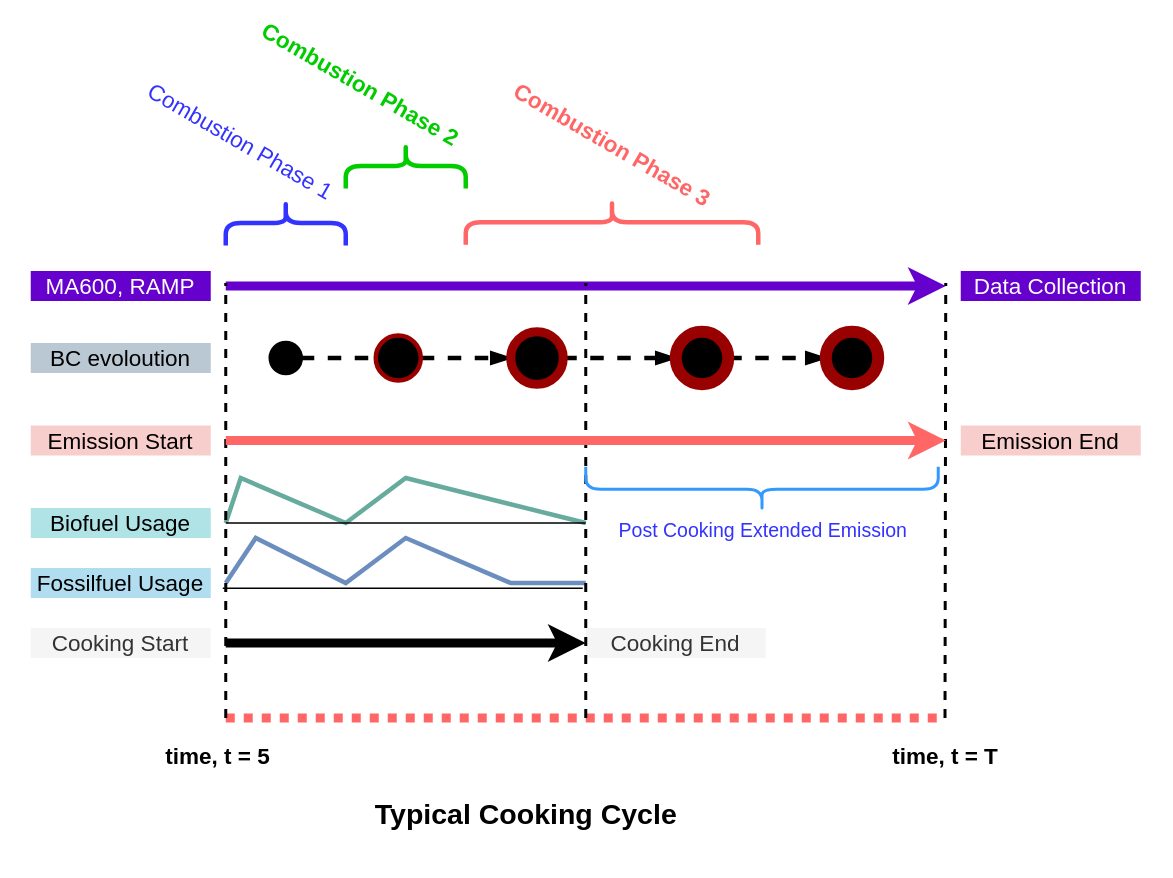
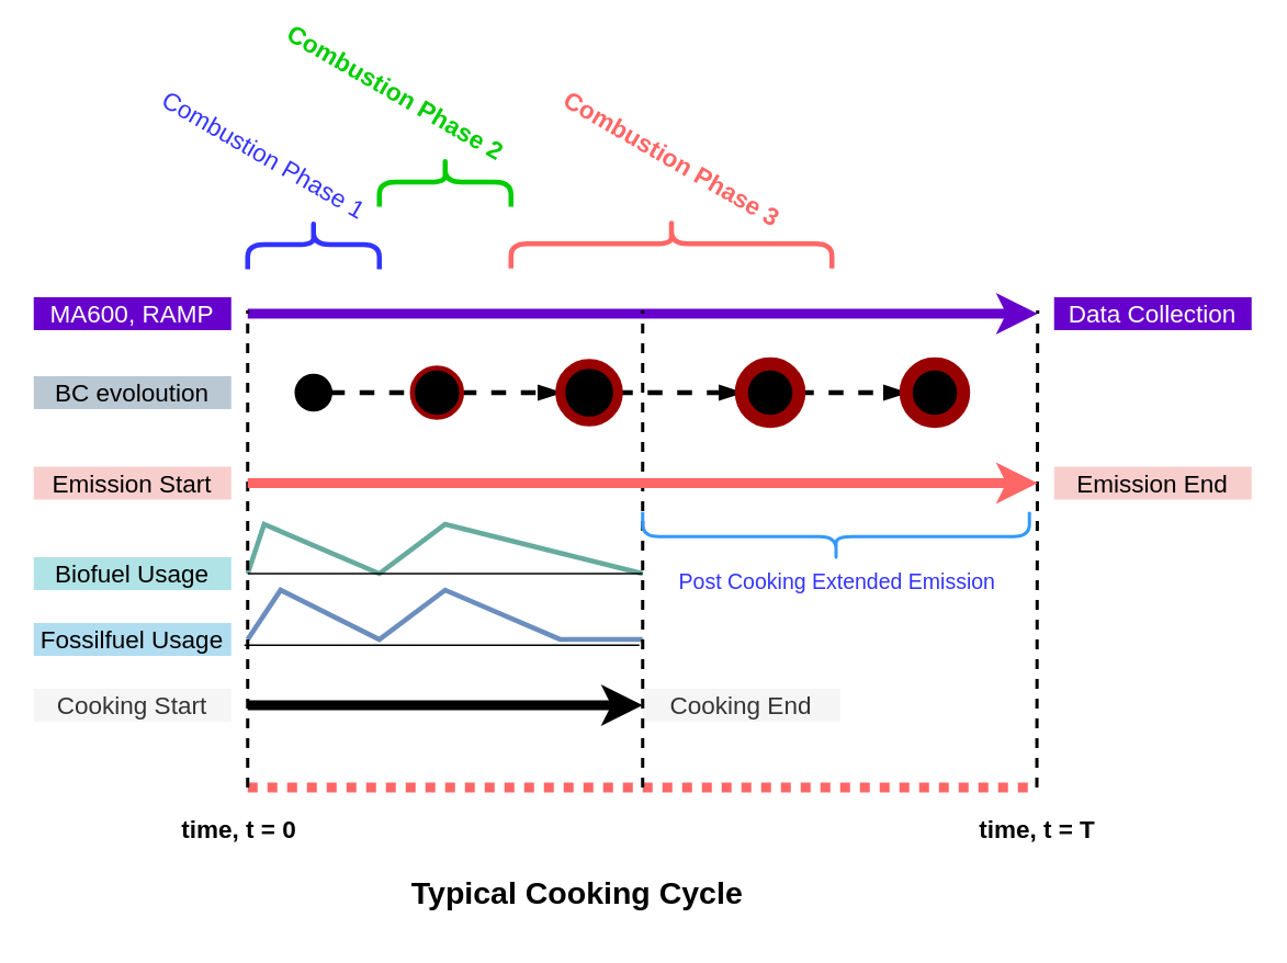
- <mxCell id="13" value="time, t = 5" style="rounded=0;whiteSpace=wrap;html=1;fontSize=15;strokeColor=none;fontStyle=1" vertex="1" parent="1"><mxGeometry x="85" y="468" width="120" height="30" as="geometry" /></mxCell>
+ <mxCell id="13" value="time, t = 0" style="rounded=0;whiteSpace=wrap;html=1;fontSize=15;strokeColor=none;fontStyle=1" vertex="1" parent="1"><mxGeometry x="85" y="468" width="120" height="30" as="geometry" /></mxCell>
